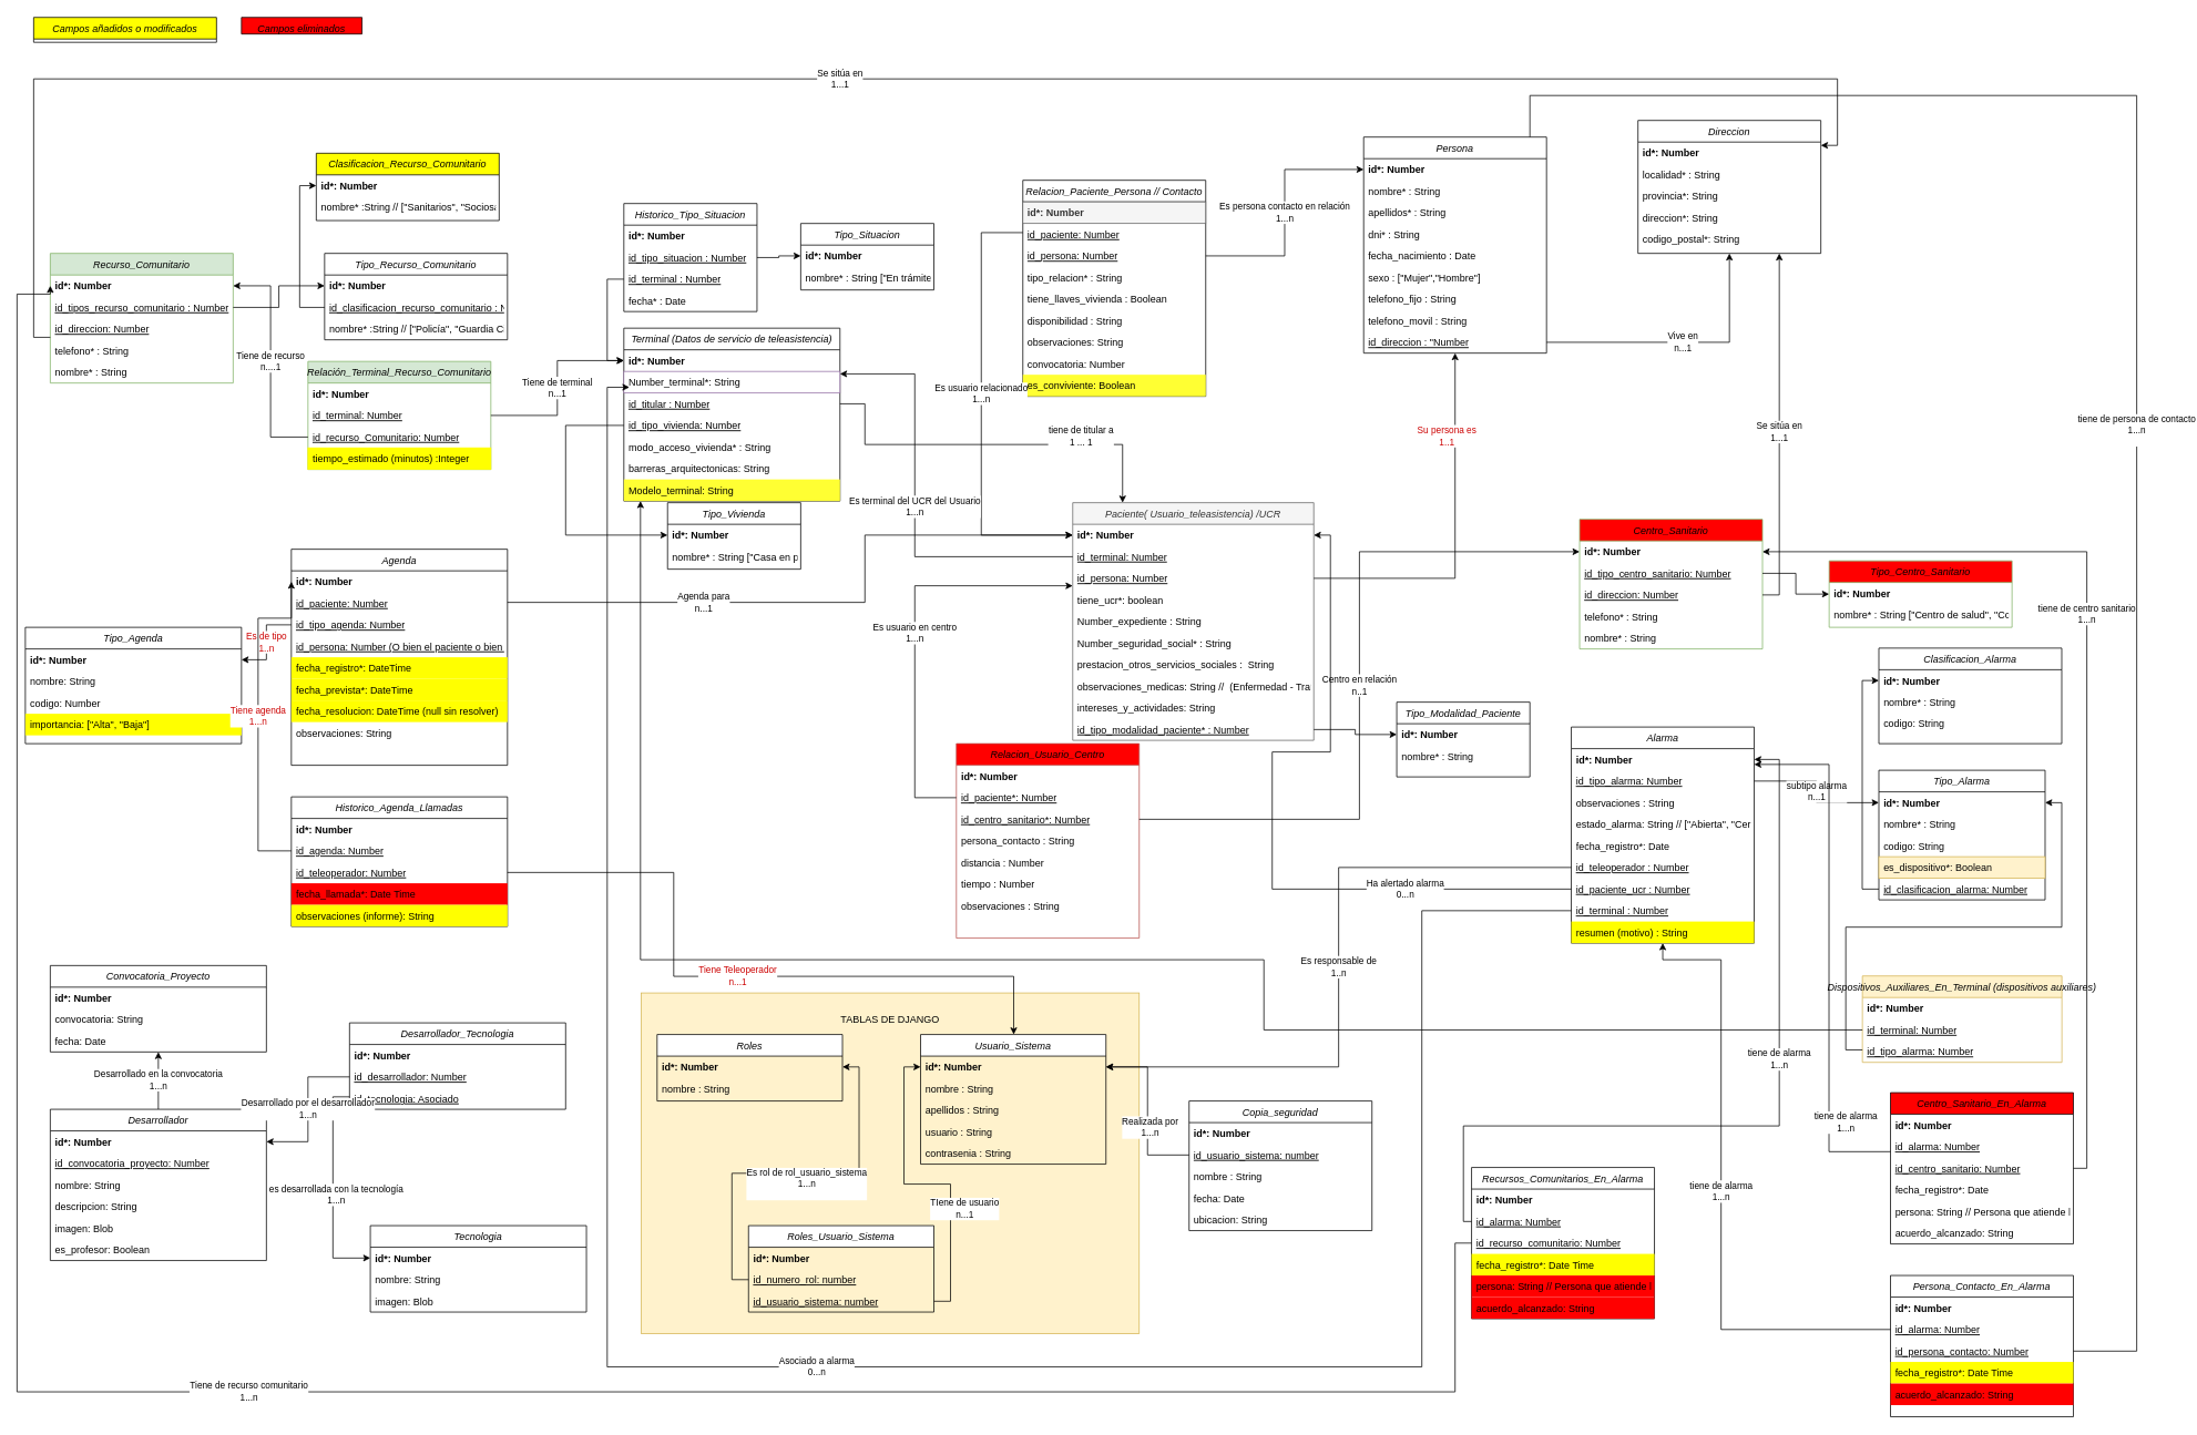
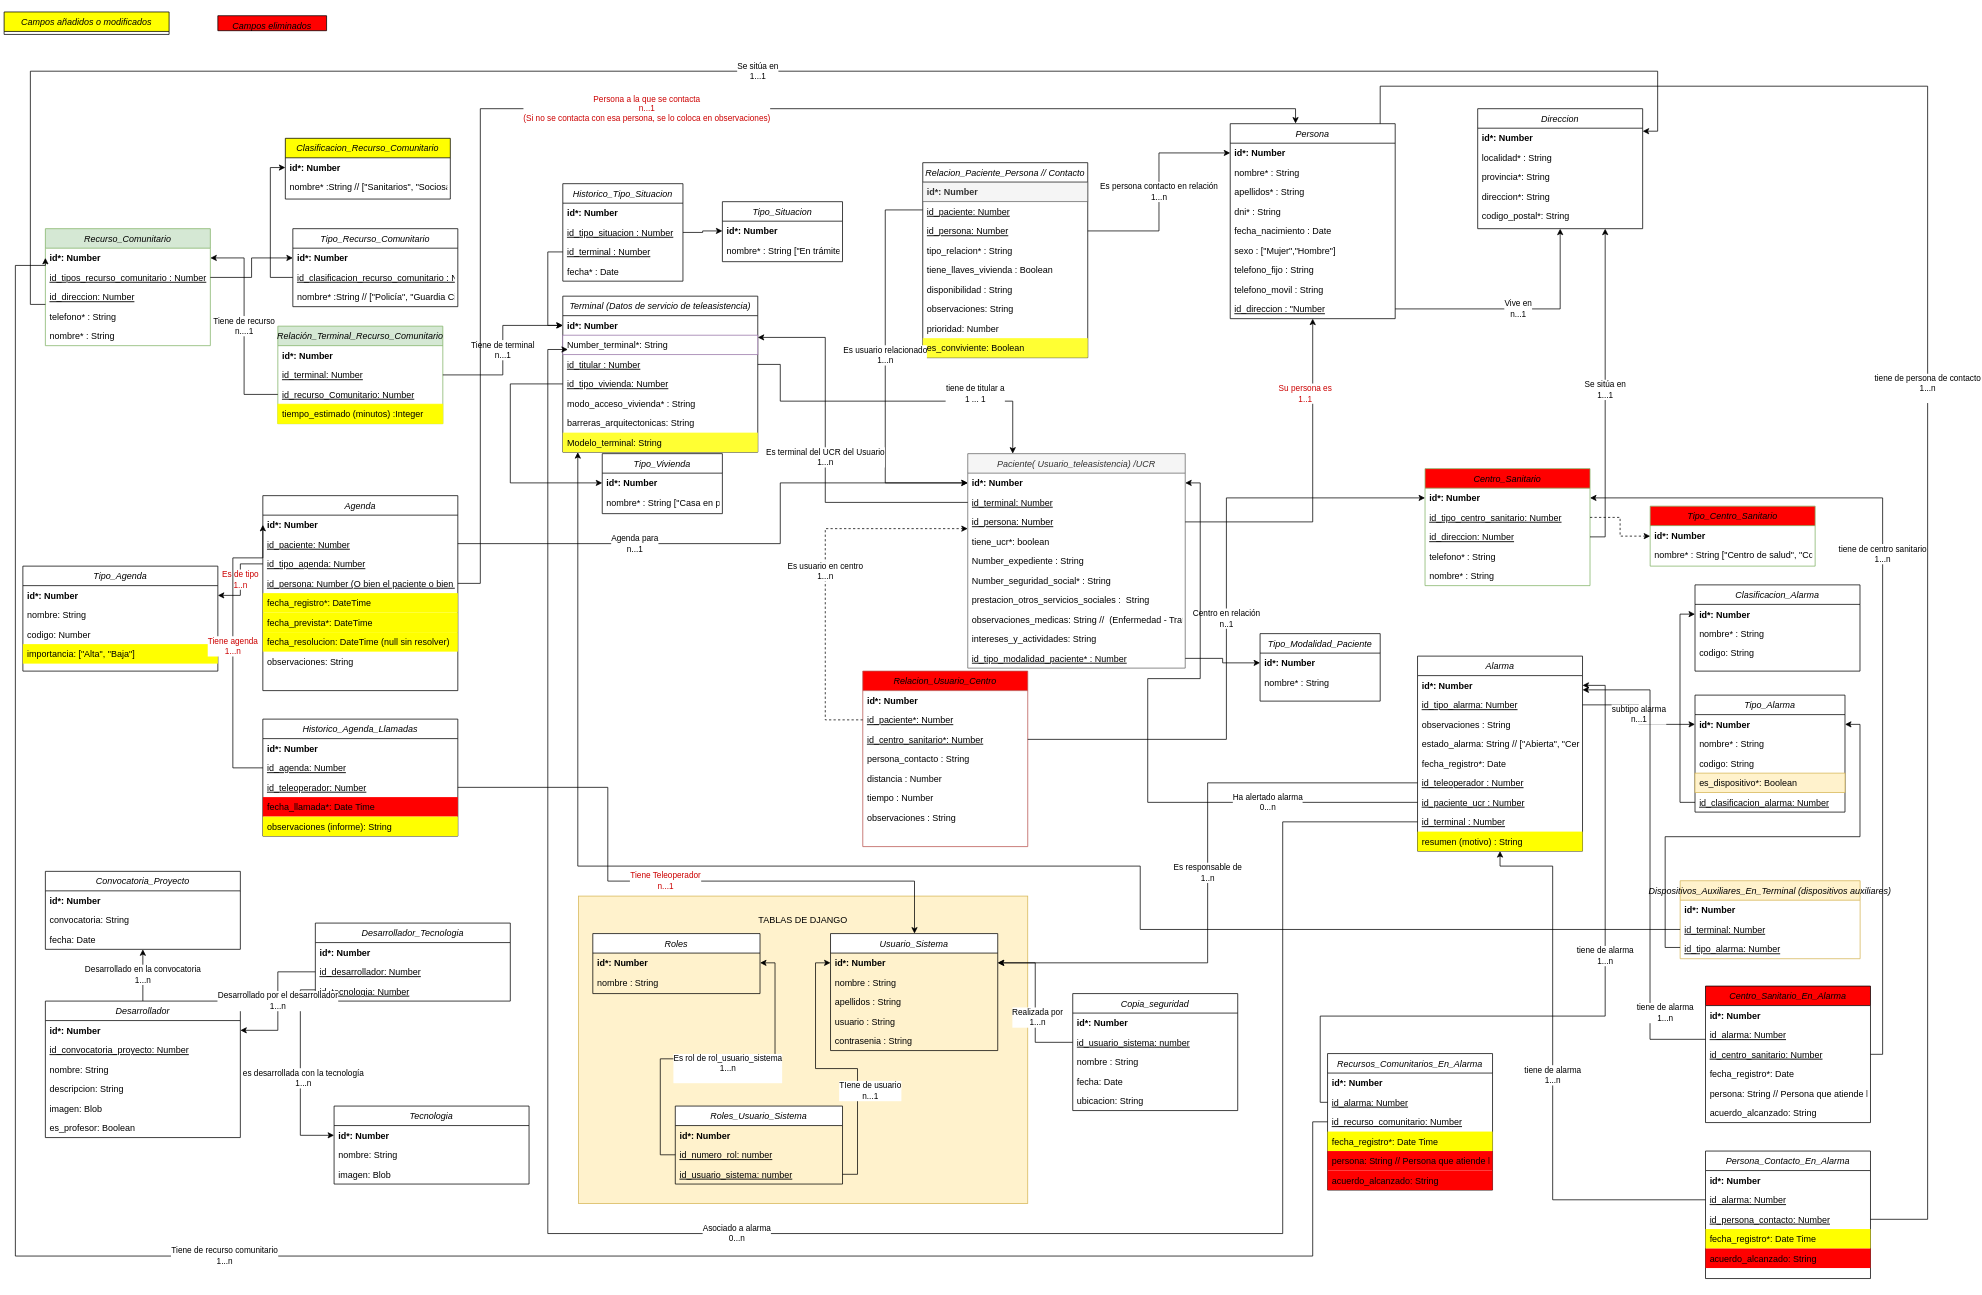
- <mxCell id="245" value="Campos añadidos o modificados" style="swimlane;fontStyle=2;align=center;verticalAlign=top;childLayout=stackLayout;horizontal=1;startSize=26;horizontalStack=0;resizeParent=1;resizeLast=0;collapsible=1;marginBottom=0;rounded=0;shadow=0;strokeWidth=1;fillColor=#FFFF00;" parent="1" vertex="1"><mxGeometry x="40" y="20" width="220" height="30" as="geometry"><mxRectangle x="230" y="140" width="160" height="26" as="alternateBounds" /></mxGeometry></mxCell>
+ <mxCell id="245" value="Campos añadidos o modificados" style="swimlane;fontStyle=2;align=center;verticalAlign=top;childLayout=stackLayout;horizontal=1;startSize=26;horizontalStack=0;resizeParent=1;resizeLast=0;collapsible=1;marginBottom=0;rounded=0;shadow=0;strokeWidth=1;fillColor=#FFFF00;" parent="1" vertex="1"><mxGeometry x="5" y="15" width="220" height="30" as="geometry"><mxRectangle x="230" y="140" width="160" height="26" as="alternateBounds" /></mxGeometry></mxCell>
- <mxCell id="57" value="convocatoria: Number" style="text;align=left;verticalAlign=top;spacingLeft=4;spacingRight=4;overflow=hidden;rotatable=0;points=[[0,0.5],[1,0.5]];portConstraint=eastwest;" parent="49" vertex="1"><mxGeometry y="208" width="220" height="26" as="geometry" /></mxCell>
+ <mxCell id="57" value="prioridad: Number" style="text;align=left;verticalAlign=top;spacingLeft=4;spacingRight=4;overflow=hidden;rotatable=0;points=[[0,0.5],[1,0.5]];portConstraint=eastwest;" parent="49" vertex="1"><mxGeometry y="208" width="220" height="26" as="geometry" /></mxCell>
+ <mxCell id="173" value="Persona a la que se contacta&lt;br&gt;&lt;div&gt;n...1&lt;/div&gt;&lt;div&gt;(Si no se contacta con esa persona, se lo coloca en observaciones)&lt;br&gt;&lt;/div&gt;" style="edgeStyle=orthogonalEdgeStyle;rounded=0;orthogonalLoop=1;jettySize=auto;html=1;entryX=0.396;entryY=-0.001;entryDx=0;entryDy=0;entryPerimeter=0;fontColor=#CC0000;exitX=1;exitY=0.5;exitDx=0;exitDy=0;" parent="1" source="153" target="32" edge="1"><mxGeometry relative="1" as="geometry"><Array as="points"><mxPoint x="640" y="777" /><mxPoint x="640" y="144" /><mxPoint x="1727" y="144" /></Array></mxGeometry></mxCell>
- <mxCell id="202" style="edgeStyle=orthogonalEdgeStyle;rounded=0;orthogonalLoop=1;jettySize=auto;html=1;exitX=1;exitY=0.5;exitDx=0;exitDy=0;entryX=0;entryY=0.5;entryDx=0;entryDy=0;" parent="1" source="63" target="199" edge="1"><mxGeometry relative="1" as="geometry" /></mxCell>
+ <mxCell id="202" style="edgeStyle=orthogonalEdgeStyle;rounded=0;orthogonalLoop=1;jettySize=auto;html=1;exitX=1;exitY=0.5;exitDx=0;exitDy=0;entryX=0;entryY=0.5;entryDx=0;entryDy=0;dashed=1;" parent="1" source="63" target="199" edge="1"><mxGeometry relative="1" as="geometry" /></mxCell>
- <mxCell id="76" value="Es usuario en centro&lt;br&gt;1...n" style="edgeStyle=orthogonalEdgeStyle;rounded=0;orthogonalLoop=1;jettySize=auto;html=1;" parent="1" source="70" target="3" edge="1"><mxGeometry relative="1" as="geometry"><Array as="points"><mxPoint x="1100" y="959" /><mxPoint x="1100" y="704" /></Array></mxGeometry></mxCell>
+ <mxCell id="76" value="Es usuario en centro&lt;br&gt;1...n" style="edgeStyle=orthogonalEdgeStyle;rounded=0;orthogonalLoop=1;jettySize=auto;html=1;dashed=1;" parent="1" source="70" target="3" edge="1"><mxGeometry relative="1" as="geometry"><Array as="points"><mxPoint x="1100" y="959" /><mxPoint x="1100" y="704" /></Array></mxGeometry></mxCell>
- <mxCell id="238" value="id_tecnologia: Asociado" style="text;align=left;verticalAlign=top;spacingLeft=4;spacingRight=4;overflow=hidden;rotatable=0;points=[[0,0.5],[1,0.5]];portConstraint=eastwest;rounded=0;shadow=0;html=0;fontStyle=4" parent="235" vertex="1"><mxGeometry y="78" width="260" height="22" as="geometry" /></mxCell>
+ <mxCell id="238" value="id_tecnologia: Number" style="text;align=left;verticalAlign=top;spacingLeft=4;spacingRight=4;overflow=hidden;rotatable=0;points=[[0,0.5],[1,0.5]];portConstraint=eastwest;rounded=0;shadow=0;html=0;fontStyle=4" parent="235" vertex="1"><mxGeometry y="78" width="260" height="22" as="geometry" /></mxCell>
